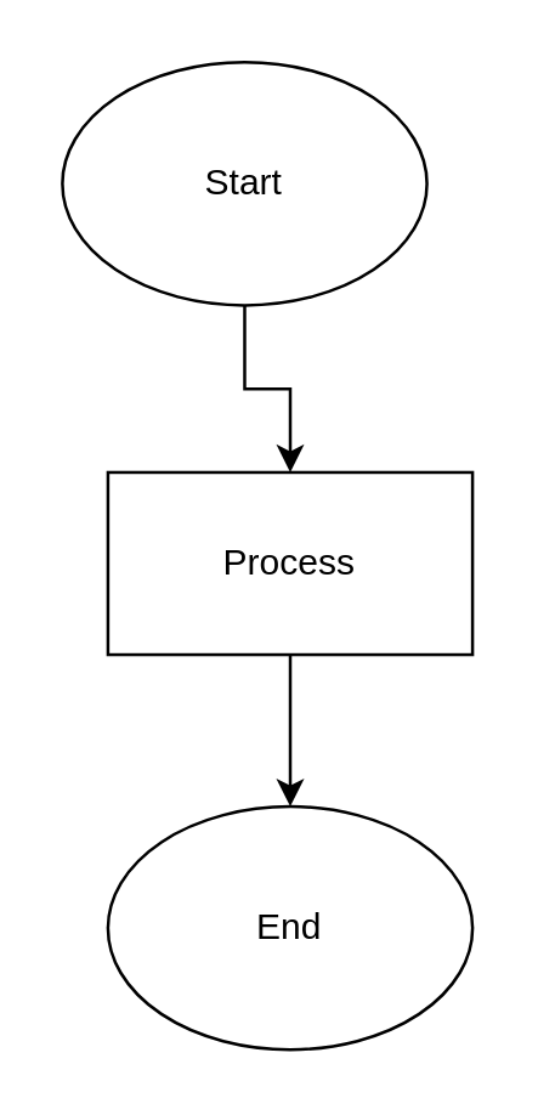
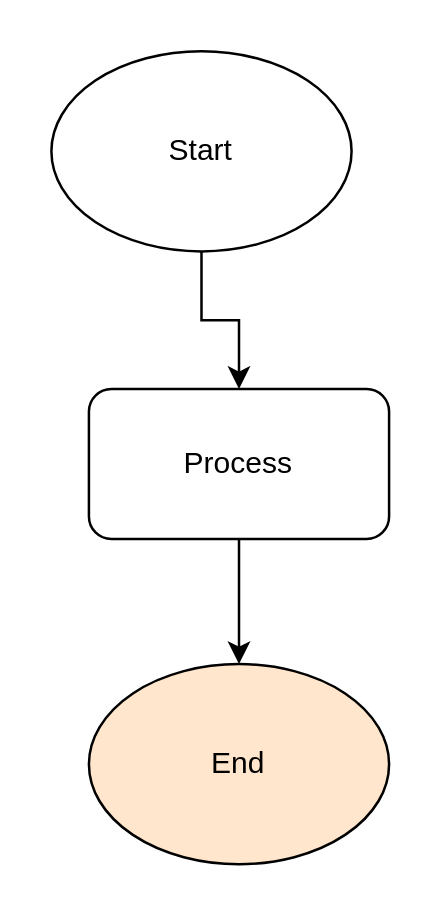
- <mxCell id="5" value="Process" style="rounded=0;whiteSpace=wrap;html=1;" vertex="1" parent="1"><mxGeometry x="35" y="155" width="120" height="60" as="geometry" /></mxCell>
+ <mxCell id="5" value="Process" style="whiteSpace=wrap;html=1;rounded=1;" vertex="1" parent="1"><mxGeometry x="35" y="155" width="120" height="60" as="geometry" /></mxCell>
- <mxCell id="6" value="End" style="ellipse;whiteSpace=wrap;html=1;" vertex="1" parent="1"><mxGeometry x="35" y="265" width="120" height="80" as="geometry" /></mxCell>
+ <mxCell id="6" value="End" style="ellipse;whiteSpace=wrap;html=1;fillColor=#ffe6cc;" vertex="1" parent="1"><mxGeometry x="35" y="265" width="120" height="80" as="geometry" /></mxCell>
